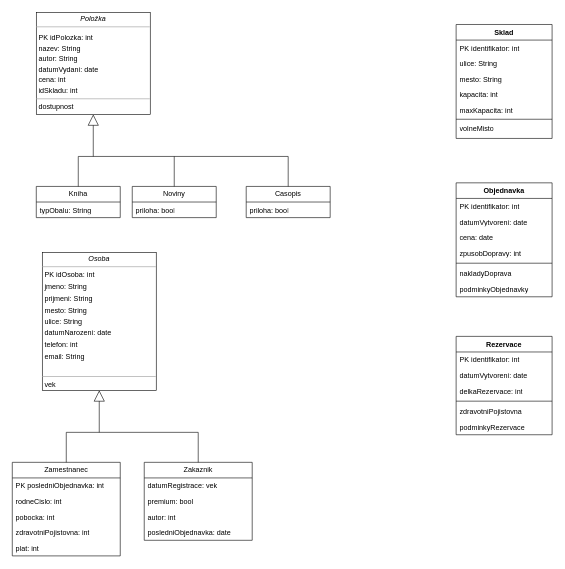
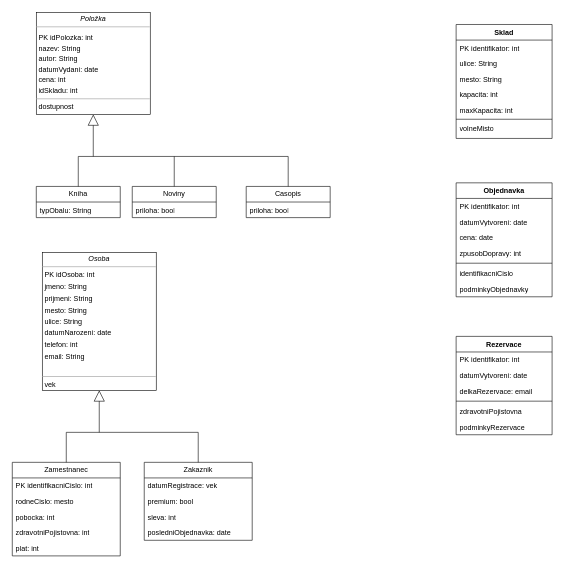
- <mxCell id="44" value="nakladyDoprava" style="text;strokeColor=none;fillColor=none;align=left;verticalAlign=top;spacingLeft=4;spacingRight=4;overflow=hidden;rotatable=0;points=[[0,0.5],[1,0.5]];portConstraint=eastwest;whiteSpace=wrap;html=1;" vertex="1" parent="38"><mxGeometry y="138" width="160" height="26" as="geometry" /></mxCell>
+ <mxCell id="44" value="identifikacniCislo" style="text;strokeColor=none;fillColor=none;align=left;verticalAlign=top;spacingLeft=4;spacingRight=4;overflow=hidden;rotatable=0;points=[[0,0.5],[1,0.5]];portConstraint=eastwest;whiteSpace=wrap;html=1;" vertex="1" parent="38"><mxGeometry y="138" width="160" height="26" as="geometry" /></mxCell>
- <mxCell id="49" value="delkaRezervace: int" style="text;strokeColor=none;fillColor=none;align=left;verticalAlign=top;spacingLeft=4;spacingRight=4;overflow=hidden;rotatable=0;points=[[0,0.5],[1,0.5]];portConstraint=eastwest;whiteSpace=wrap;html=1;" vertex="1" parent="46"><mxGeometry y="78" width="160" height="26" as="geometry" /></mxCell>
+ <mxCell id="49" value="delkaRezervace: email" style="text;strokeColor=none;fillColor=none;align=left;verticalAlign=top;spacingLeft=4;spacingRight=4;overflow=hidden;rotatable=0;points=[[0,0.5],[1,0.5]];portConstraint=eastwest;whiteSpace=wrap;html=1;" vertex="1" parent="46"><mxGeometry y="78" width="160" height="26" as="geometry" /></mxCell>
- <mxCell id="16" value="PK posledniObjednavka: int" style="text;strokeColor=none;fillColor=none;align=left;verticalAlign=top;spacingLeft=4;spacingRight=4;overflow=hidden;rotatable=0;points=[[0,0.5],[1,0.5]];portConstraint=eastwest;whiteSpace=wrap;html=1;" vertex="1" parent="15"><mxGeometry y="26" width="180" height="26" as="geometry" /></mxCell>
+ <mxCell id="16" value="PK identifikacniCislo: int" style="text;strokeColor=none;fillColor=none;align=left;verticalAlign=top;spacingLeft=4;spacingRight=4;overflow=hidden;rotatable=0;points=[[0,0.5],[1,0.5]];portConstraint=eastwest;whiteSpace=wrap;html=1;" vertex="1" parent="15"><mxGeometry y="26" width="180" height="26" as="geometry" /></mxCell>
- <mxCell id="17" value="rodneCislo: int" style="text;strokeColor=none;fillColor=none;align=left;verticalAlign=top;spacingLeft=4;spacingRight=4;overflow=hidden;rotatable=0;points=[[0,0.5],[1,0.5]];portConstraint=eastwest;whiteSpace=wrap;html=1;" vertex="1" parent="15"><mxGeometry y="52" width="180" height="26" as="geometry" /></mxCell>
+ <mxCell id="17" value="rodneCislo: mesto" style="text;strokeColor=none;fillColor=none;align=left;verticalAlign=top;spacingLeft=4;spacingRight=4;overflow=hidden;rotatable=0;points=[[0,0.5],[1,0.5]];portConstraint=eastwest;whiteSpace=wrap;html=1;" vertex="1" parent="15"><mxGeometry y="52" width="180" height="26" as="geometry" /></mxCell>
- <mxCell id="24" value="autor: int" style="text;strokeColor=none;fillColor=none;align=left;verticalAlign=top;spacingLeft=4;spacingRight=4;overflow=hidden;rotatable=0;points=[[0,0.5],[1,0.5]];portConstraint=eastwest;whiteSpace=wrap;html=1;" vertex="1" parent="21"><mxGeometry y="78" width="180" height="26" as="geometry" /></mxCell>
+ <mxCell id="24" value="sleva: int" style="text;strokeColor=none;fillColor=none;align=left;verticalAlign=top;spacingLeft=4;spacingRight=4;overflow=hidden;rotatable=0;points=[[0,0.5],[1,0.5]];portConstraint=eastwest;whiteSpace=wrap;html=1;" vertex="1" parent="21"><mxGeometry y="78" width="180" height="26" as="geometry" /></mxCell>
